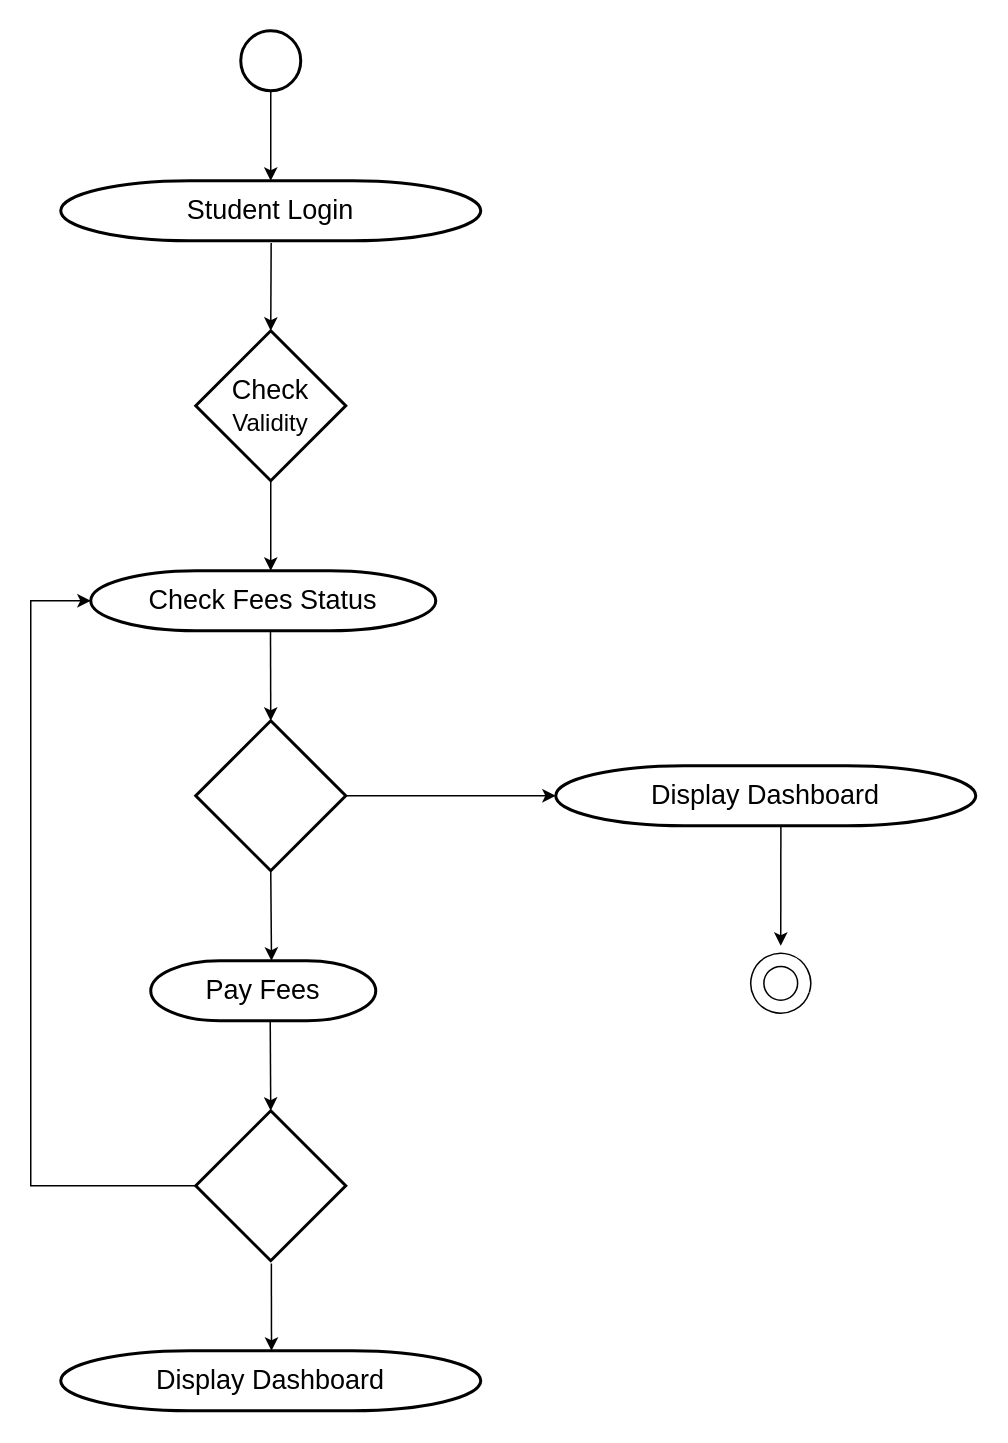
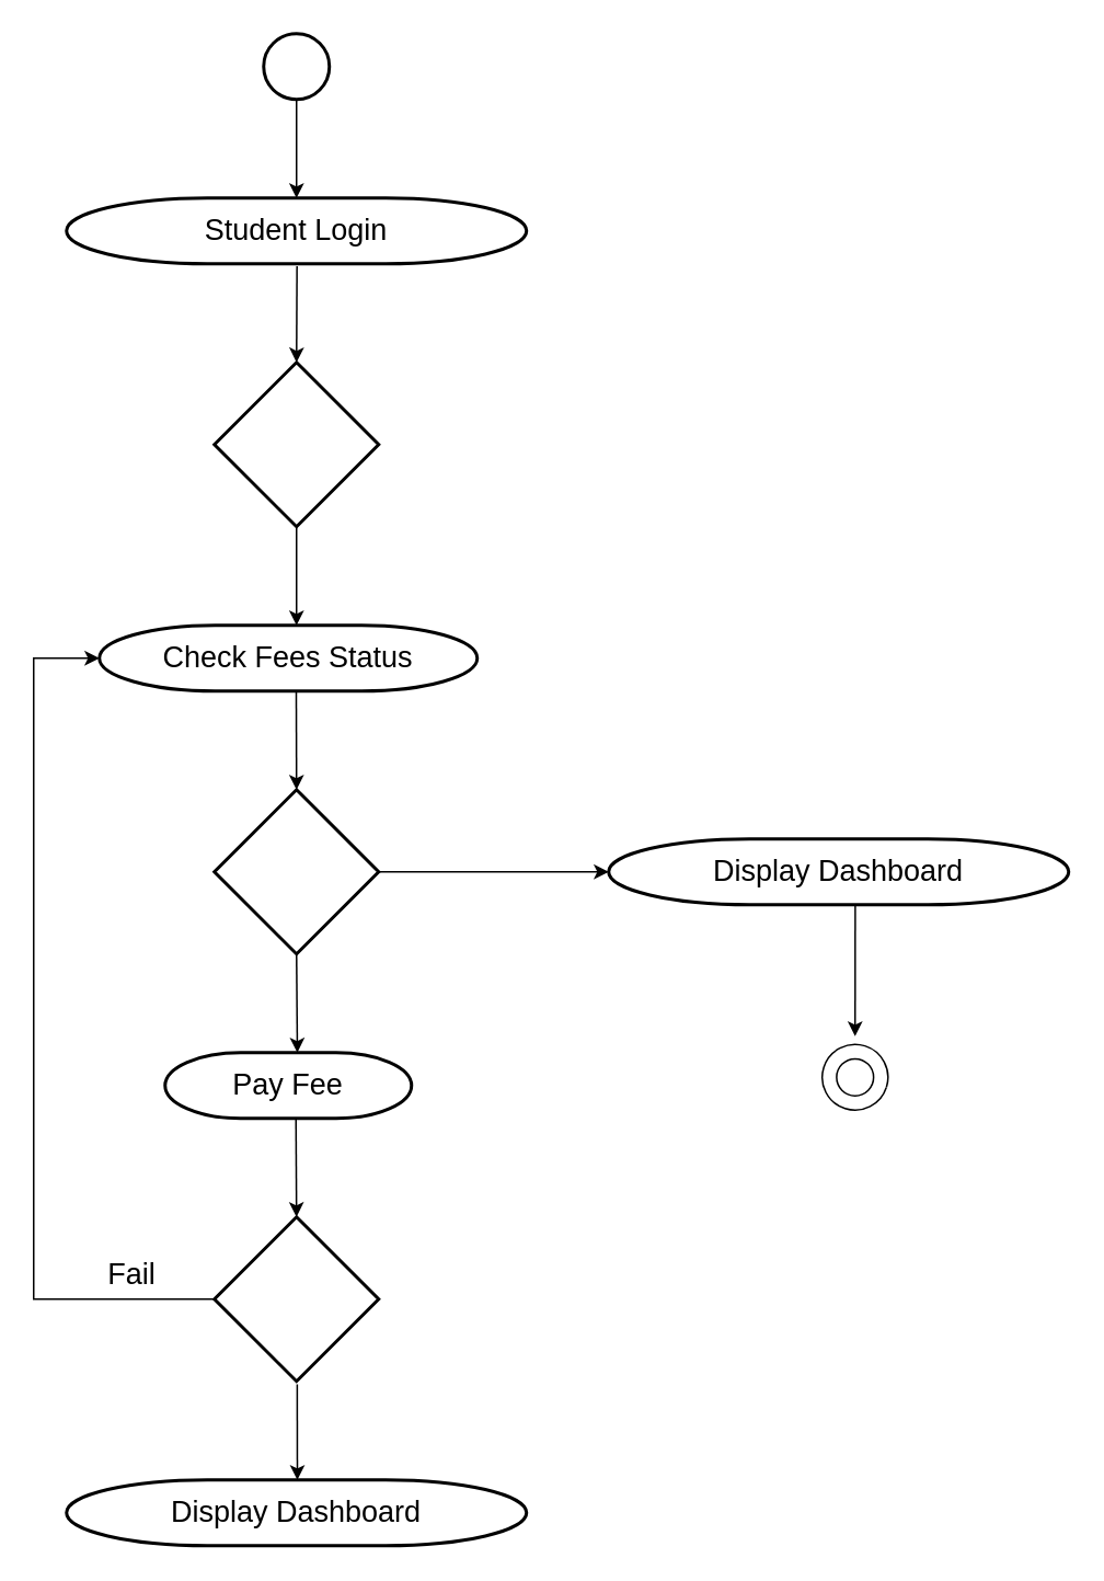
- <mxCell id="11" value="&lt;font style=&quot;font-size: 18px;&quot;&gt;Check&lt;/font&gt;&lt;div&gt;&lt;font size=&quot;3&quot;&gt;Validity&lt;/font&gt;&lt;/div&gt;" style="text;strokeColor=none;align=center;fillColor=none;html=1;verticalAlign=middle;whiteSpace=wrap;rounded=0;" vertex="1" parent="1"><mxGeometry x="150" y="255" width="60" height="30" as="geometry" /></mxCell>
- <mxCell id="13" value="&lt;font style=&quot;font-size: 18px;&quot;&gt;Pay Fees&lt;/font&gt;" style="text;strokeColor=none;align=center;fillColor=none;html=1;verticalAlign=middle;whiteSpace=wrap;rounded=0;" vertex="1" parent="1"><mxGeometry x="95" y="645" width="160" height="30" as="geometry" /></mxCell>
+ <mxCell id="13" value="&lt;font style=&quot;font-size: 18px;&quot;&gt;Pay Fee&lt;/font&gt;" style="text;strokeColor=none;align=center;fillColor=none;html=1;verticalAlign=middle;whiteSpace=wrap;rounded=0;" vertex="1" parent="1"><mxGeometry x="95" y="645" width="160" height="30" as="geometry" /></mxCell>
+ <mxCell id="26" value="&lt;font style=&quot;font-size: 18px;&quot;&gt;Fail&lt;/font&gt;" style="text;strokeColor=none;align=center;fillColor=none;html=1;verticalAlign=middle;whiteSpace=wrap;rounded=0;" vertex="1" parent="1"><mxGeometry x="50" y="760" width="60" height="30" as="geometry" /></mxCell>
